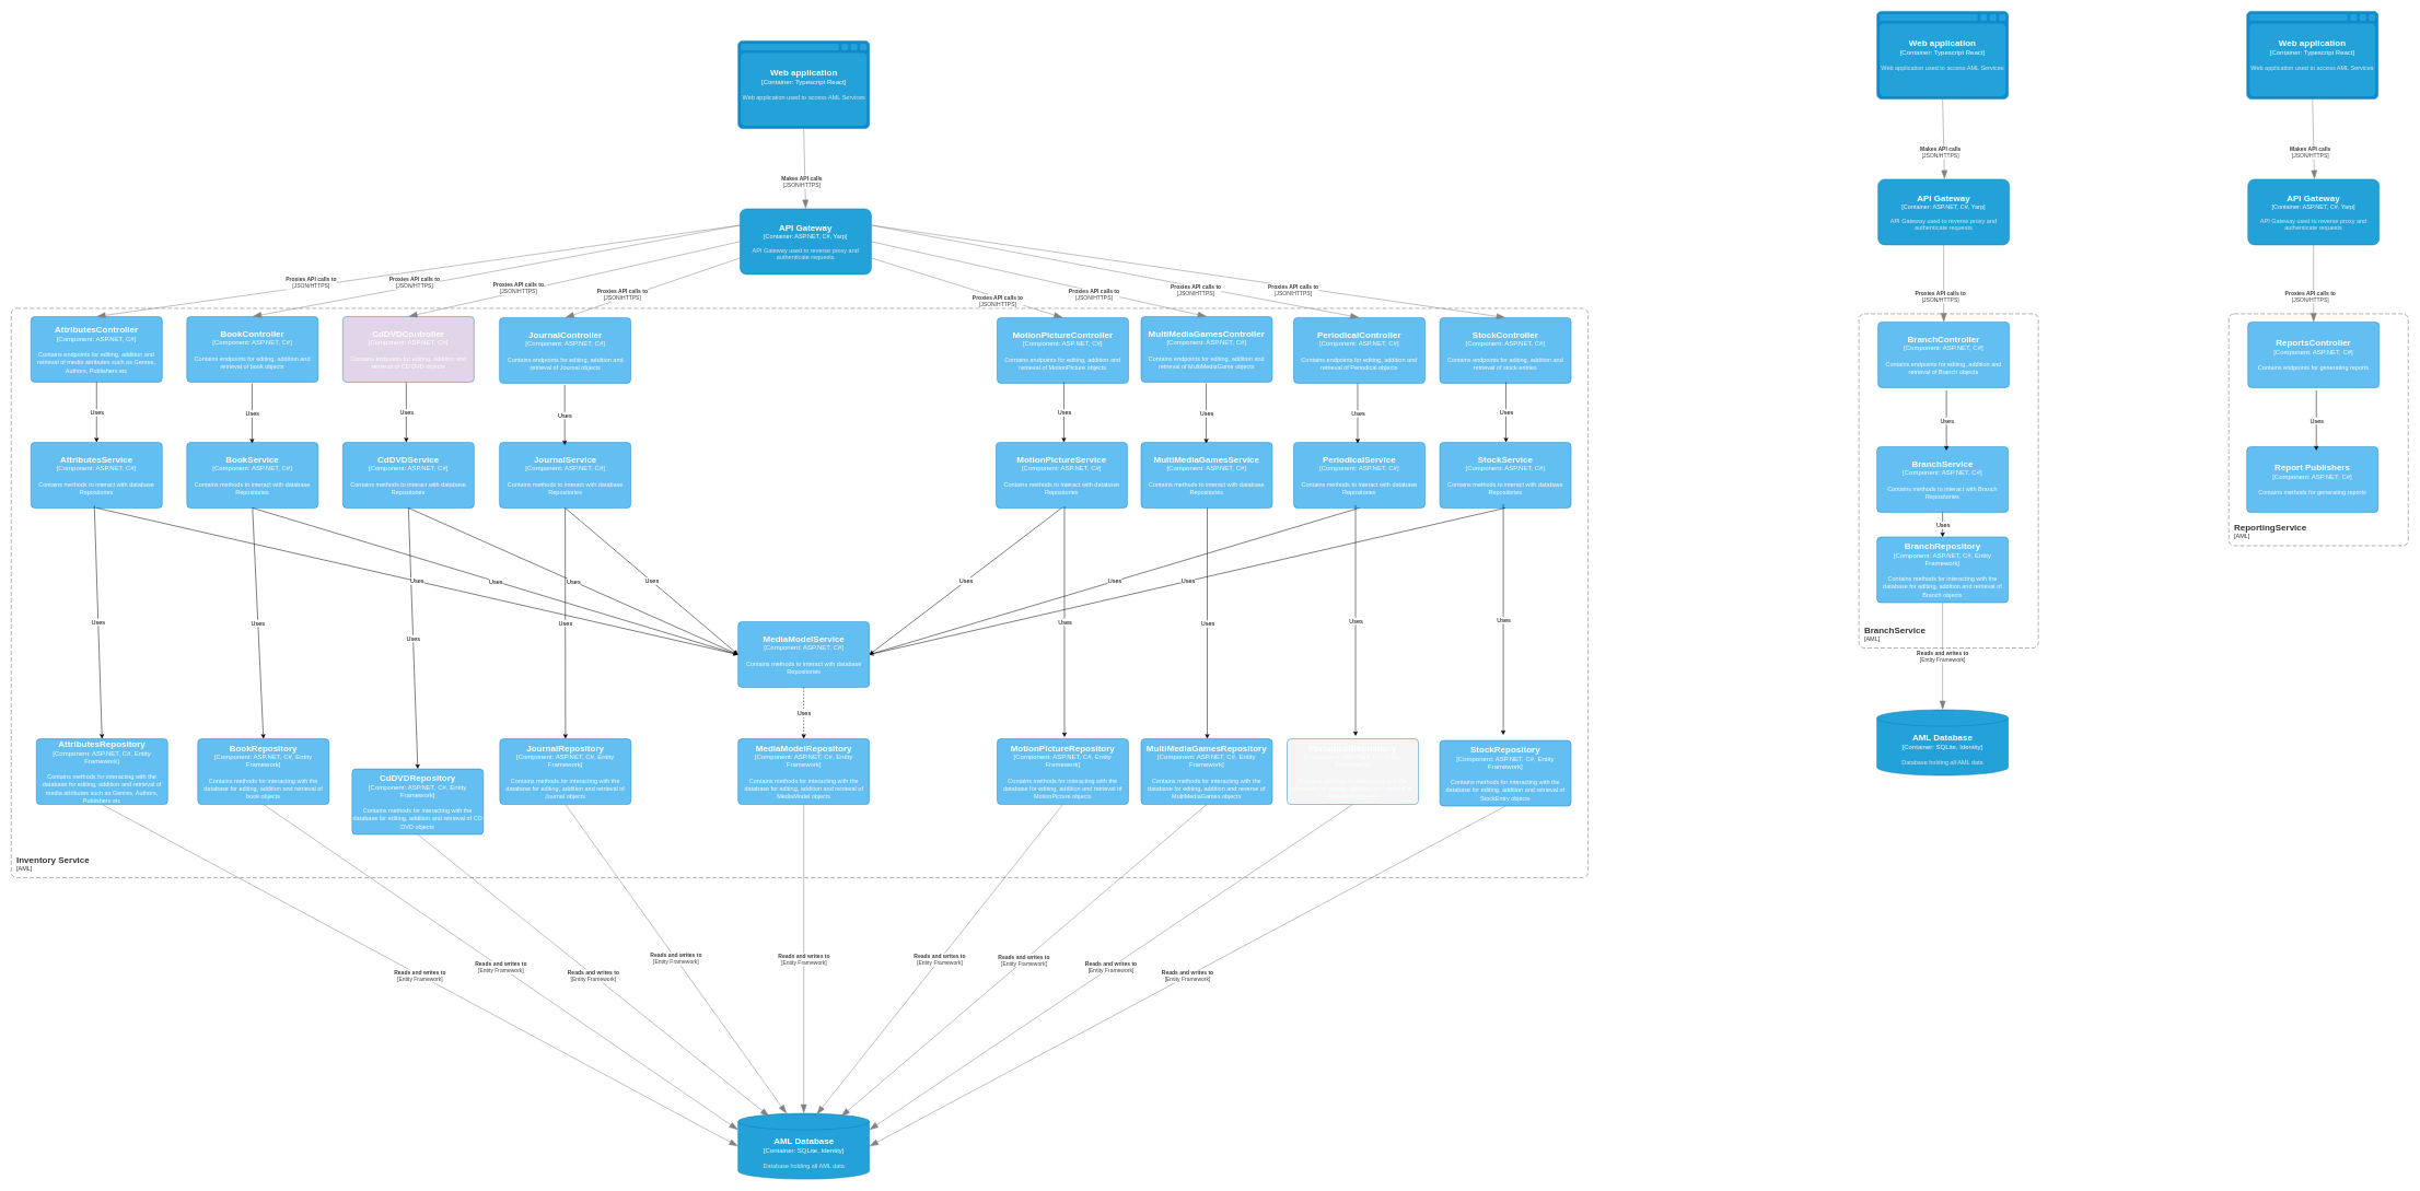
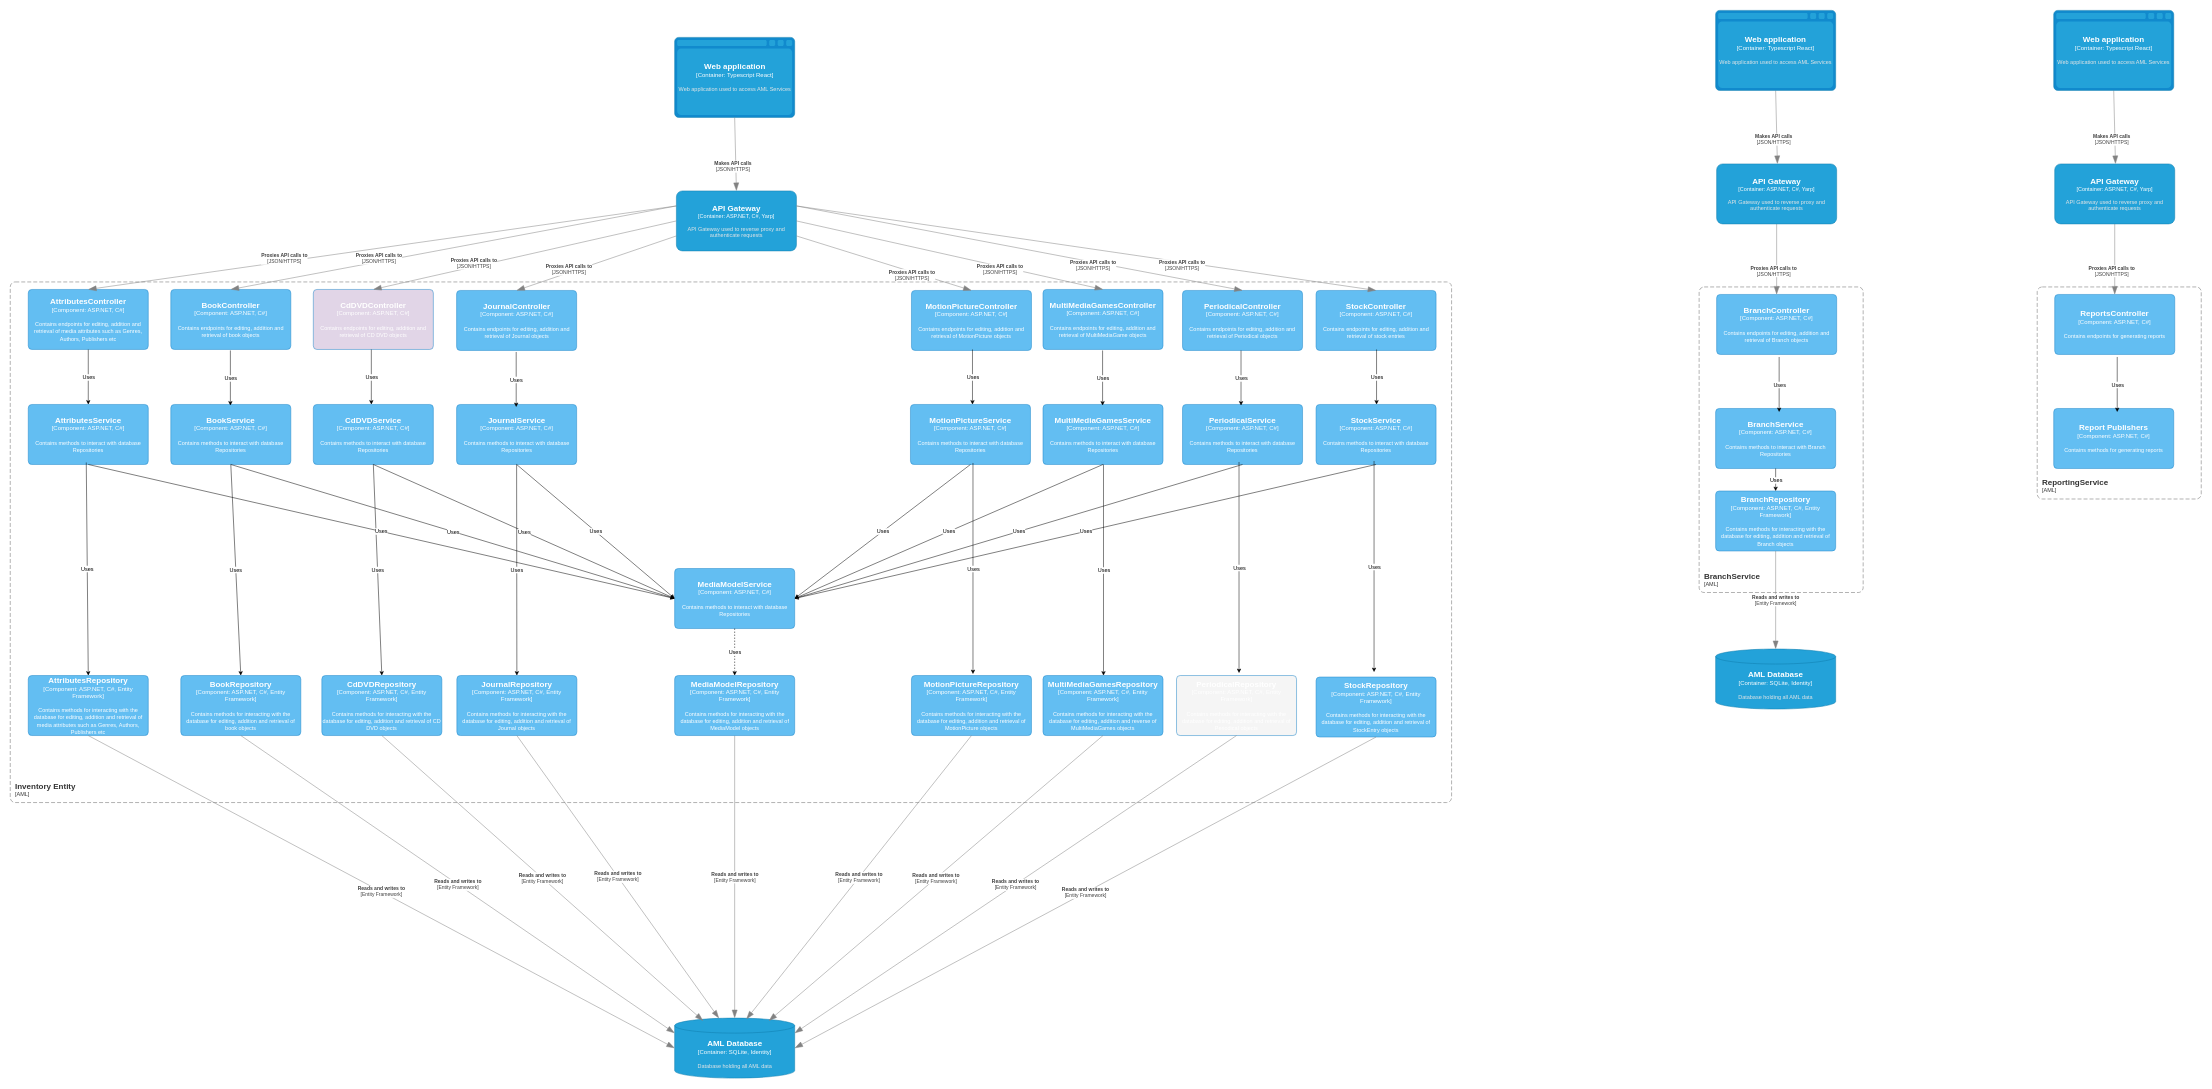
+ <mxCell id="72" value="" style="endArrow=classic;html=1;rounded=0;entryX=1;entryY=0.5;entryDx=0;entryDy=0;entryPerimeter=0;exitX=0.5;exitY=1;exitDx=0;exitDy=0;exitPerimeter=0;" edge="1" parent="1" source="33" target="24"><mxGeometry relative="1" as="geometry"><mxPoint x="2259" y="965" as="sourcePoint" /><mxPoint x="2216" y="1360" as="targetPoint" /></mxGeometry></mxCell>
+ <mxCell id="73" value="Uses" style="edgeLabel;resizable=0;html=1;;align=center;verticalAlign=middle;" connectable="0" vertex="1" parent="72"><mxGeometry relative="1" as="geometry" /></mxCell>
- <mxCell id="36" value="&lt;font style=&quot;font-size: 16px&quot;&gt;&lt;b&gt;AttributesRepository&lt;/b&gt;&lt;/font&gt;&lt;div&gt;[Component: ASP.NET, C#, Entity Framework]&lt;/div&gt;&lt;br&gt;&lt;div&gt;&lt;font style=&quot;font-size: 11px&quot;&gt;Contains methods for interacting with the database for editing, addition and retrieval of media attributes such as Genres, Authors, Publishers etc&lt;/font&gt;&lt;/div&gt;" style="rounded=1;whiteSpace=wrap;html=1;labelBackgroundColor=none;fillColor=#63BEF2;fontColor=#ffffff;align=center;arcSize=6;strokeColor=#2086C9;metaEdit=1;resizable=0;points=[[0.25,0,0],[0.5,0,0],[0.75,0,0],[1,0.25,0],[1,0.5,0],[1,0.75,0],[0.75,1,0],[0.5,1,0],[0.25,1,0],[0,0.75,0],[0,0.5,0],[0,0.25,0]];" vertex="1" parent="1"><mxGeometry x="66" y="1350" width="240" height="120" as="geometry" /></mxCell>
+ <mxCell id="36" value="&lt;font style=&quot;font-size: 16px&quot;&gt;&lt;b&gt;AttributesRepository&lt;/b&gt;&lt;/font&gt;&lt;div&gt;[Component: ASP.NET, C#, Entity Framework]&lt;/div&gt;&lt;br&gt;&lt;div&gt;&lt;font style=&quot;font-size: 11px&quot;&gt;Contains methods for interacting with the database for editing, addition and retrieval of media attributes such as Genres, Authors, Publishers etc&lt;/font&gt;&lt;/div&gt;" style="rounded=1;whiteSpace=wrap;html=1;labelBackgroundColor=none;fillColor=#63BEF2;fontColor=#ffffff;align=center;arcSize=6;strokeColor=#2086C9;metaEdit=1;resizable=0;points=[[0.25,0,0],[0.5,0,0],[0.75,0,0],[1,0.25,0],[1,0.5,0],[1,0.75,0],[0.75,1,0],[0.5,1,0],[0.25,1,0],[0,0.75,0],[0,0.5,0],[0,0.25,0]];" vertex="1" parent="1"><mxGeometry x="56" y="1350" width="240" height="120" as="geometry" /></mxCell>
- <mxCell id="38" value="&lt;font style=&quot;font-size: 16px&quot;&gt;&lt;b&gt;CdDVDRepository&lt;/b&gt;&lt;/font&gt;&lt;div&gt;[Component: ASP.NET, C#, Entity Framework]&lt;/div&gt;&lt;br&gt;&lt;div&gt;&lt;font style=&quot;font-size: 11px&quot;&gt;Contains methods for interacting with the database for editing, addition and retrieval of CD DVD objects&lt;/font&gt;&lt;/div&gt;" style="rounded=1;whiteSpace=wrap;html=1;labelBackgroundColor=none;fillColor=#63BEF2;fontColor=#ffffff;align=center;arcSize=6;strokeColor=#2086C9;metaEdit=1;resizable=0;points=[[0.25,0,0],[0.5,0,0],[0.75,0,0],[1,0.25,0],[1,0.5,0],[1,0.75,0],[0.75,1,0],[0.5,1,0],[0.25,1,0],[0,0.75,0],[0,0.5,0],[0,0.25,0]];" vertex="1" parent="1"><mxGeometry x="643" y="1405" width="240" height="120" as="geometry" /></mxCell>
+ <mxCell id="38" value="&lt;font style=&quot;font-size: 16px&quot;&gt;&lt;b&gt;CdDVDRepository&lt;/b&gt;&lt;/font&gt;&lt;div&gt;[Component: ASP.NET, C#, Entity Framework]&lt;/div&gt;&lt;br&gt;&lt;div&gt;&lt;font style=&quot;font-size: 11px&quot;&gt;Contains methods for interacting with the database for editing, addition and retrieval of CD DVD objects&lt;/font&gt;&lt;/div&gt;" style="rounded=1;whiteSpace=wrap;html=1;labelBackgroundColor=none;fillColor=#63BEF2;fontColor=#ffffff;align=center;arcSize=6;strokeColor=#2086C9;metaEdit=1;resizable=0;points=[[0.25,0,0],[0.5,0,0],[0.75,0,0],[1,0.25,0],[1,0.5,0],[1,0.75,0],[0.75,1,0],[0.5,1,0],[0.25,1,0],[0,0.75,0],[0,0.5,0],[0,0.25,0]];" vertex="1" parent="1"><mxGeometry x="643" y="1350" width="240" height="120" as="geometry" /></mxCell>
- <mxCell id="3" value="&lt;font style=&quot;font-size: 16px&quot;&gt;&lt;b&gt;&lt;div style=&quot;text-align: left&quot;&gt;Inventory Service&lt;/div&gt;&lt;/b&gt;&lt;/font&gt;&lt;div style=&quot;text-align: left&quot;&gt;[AML]&lt;/div&gt;" style="rounded=1;fontSize=11;whiteSpace=wrap;html=1;dashed=1;arcSize=20;fillColor=none;strokeColor=#666666;fontColor=#333333;labelBackgroundColor=none;align=left;verticalAlign=bottom;labelBorderColor=none;spacingTop=0;spacing=10;dashPattern=8 4;metaEdit=1;rotatable=0;perimeter=rectanglePerimeter;noLabel=0;labelPadding=0;allowArrows=0;connectable=0;expand=0;recursiveResize=0;editable=1;pointerEvents=0;absoluteArcSize=1;points=[[0.25,0,0],[0.5,0,0],[0.75,0,0],[1,0.25,0],[1,0.5,0],[1,0.75,0],[0.75,1,0],[0.5,1,0],[0.25,1,0],[0,0.75,0],[0,0.5,0],[0,0.25,0]];" vertex="1" parent="1"><mxGeometry x="20" y="563" width="2882" height="1041" as="geometry" /></mxCell>
+ <mxCell id="3" value="&lt;font style=&quot;font-size: 16px&quot;&gt;&lt;b&gt;&lt;div style=&quot;text-align: left&quot;&gt;Inventory Entity&lt;/div&gt;&lt;/b&gt;&lt;/font&gt;&lt;div style=&quot;text-align: left&quot;&gt;[AML]&lt;/div&gt;" style="rounded=1;fontSize=11;whiteSpace=wrap;html=1;dashed=1;arcSize=20;fillColor=none;strokeColor=#666666;fontColor=#333333;labelBackgroundColor=none;align=left;verticalAlign=bottom;labelBorderColor=none;spacingTop=0;spacing=10;dashPattern=8 4;metaEdit=1;rotatable=0;perimeter=rectanglePerimeter;noLabel=0;labelPadding=0;allowArrows=0;connectable=0;expand=0;recursiveResize=0;editable=1;pointerEvents=0;absoluteArcSize=1;points=[[0.25,0,0],[0.5,0,0],[0.75,0,0],[1,0.25,0],[1,0.5,0],[1,0.75,0],[0.75,1,0],[0.5,1,0],[0.25,1,0],[0,0.75,0],[0,0.5,0],[0,0.25,0]];" vertex="1" parent="1"><mxGeometry x="20" y="563" width="2882" height="1041" as="geometry" /></mxCell>
